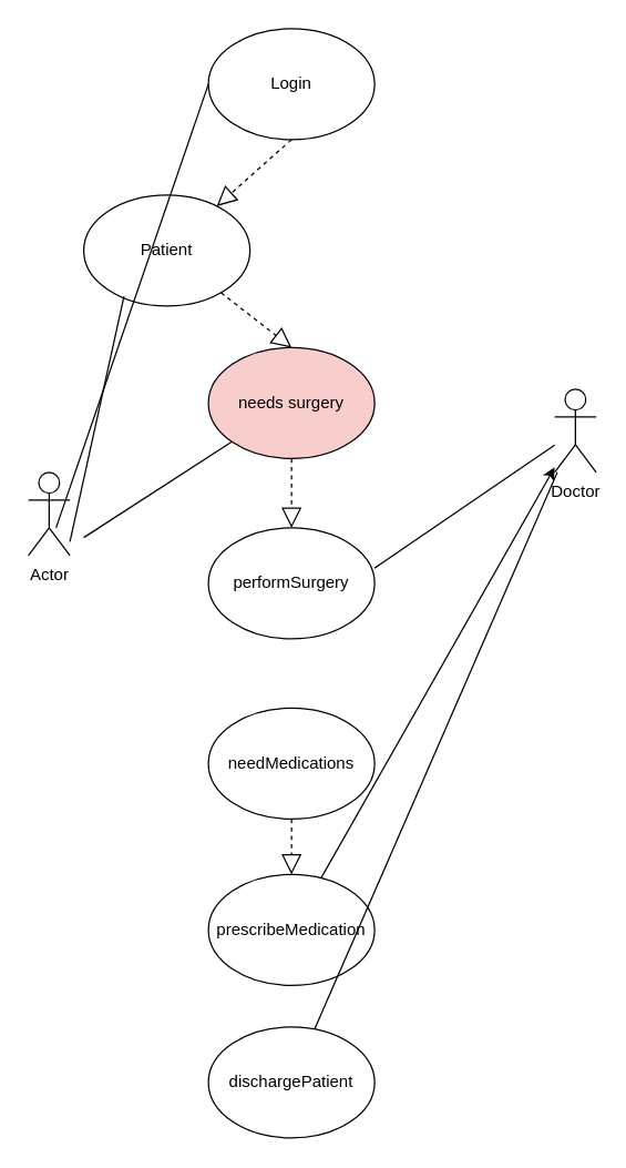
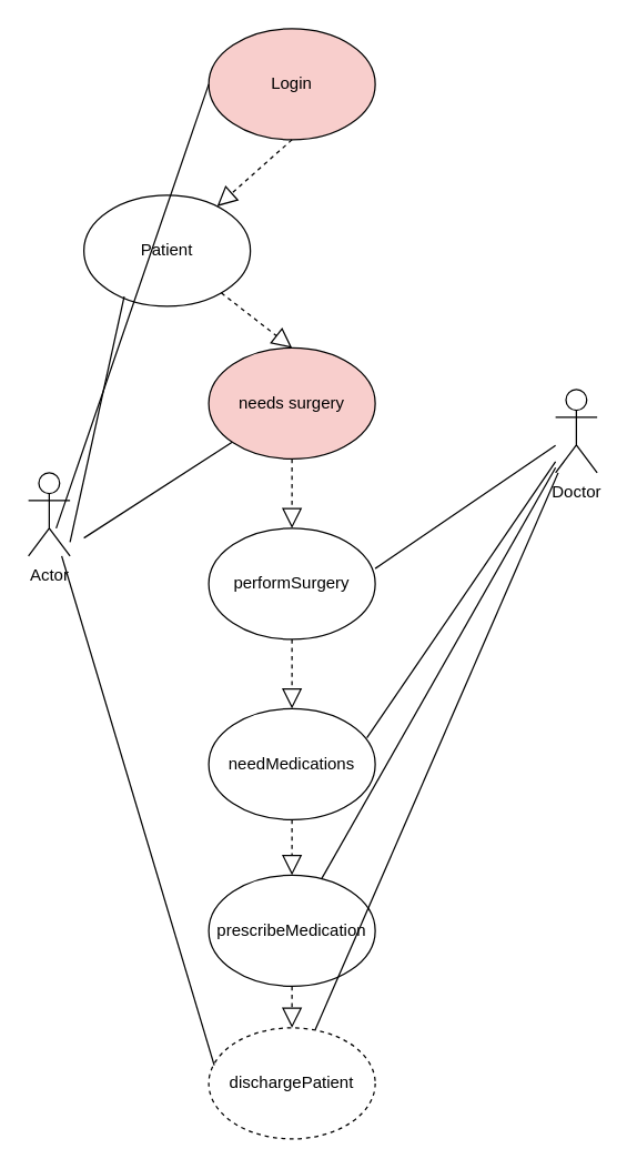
- <mxCell id="3" value="Login" style="ellipse;whiteSpace=wrap;html=1;" vertex="1" parent="1"><mxGeometry x="150" y="20" width="120" height="80" as="geometry" /></mxCell>
+ <mxCell id="3" value="Login" style="ellipse;whiteSpace=wrap;html=1;fillColor=#f8cecc;" vertex="1" parent="1"><mxGeometry x="150" y="20" width="120" height="80" as="geometry" /></mxCell>
- <mxCell id="22" value="" style="endArrow=classic;html=1;rounded=0;" edge="1" parent="1" source="8" target="16"><mxGeometry width="50" height="50" relative="1" as="geometry"><mxPoint x="274" y="541" as="sourcePoint" /><mxPoint x="404" y="386" as="targetPoint" /></mxGeometry></mxCell>
+ <mxCell id="22" value="" style="endArrow=none;html=1;rounded=0;" edge="1" parent="1" source="8" target="16"><mxGeometry width="50" height="50" relative="1" as="geometry"><mxPoint x="274" y="541" as="sourcePoint" /><mxPoint x="404" y="386" as="targetPoint" /></mxGeometry></mxCell>
+ <mxCell id="21" value="" style="endArrow=none;html=1;rounded=0;exitX=0.95;exitY=0.263;exitDx=0;exitDy=0;exitPerimeter=0;" edge="1" parent="1" source="7" target="16"><mxGeometry width="50" height="50" relative="1" as="geometry"><mxPoint x="280" y="419" as="sourcePoint" /><mxPoint x="394" y="376" as="targetPoint" /></mxGeometry></mxCell>
+ <mxCell id="13" value="" style="endArrow=block;dashed=1;endFill=0;endSize=12;html=1;rounded=0;exitX=0.5;exitY=1;exitDx=0;exitDy=0;" edge="1" parent="1" source="6" target="7"><mxGeometry width="160" relative="1" as="geometry"><mxPoint x="220" y="340" as="sourcePoint" /><mxPoint x="220" y="390" as="targetPoint" /></mxGeometry></mxCell>
+ <mxCell id="24" value="" style="endArrow=none;html=1;rounded=0;entryX=0.033;entryY=0.338;entryDx=0;entryDy=0;entryPerimeter=0;" edge="1" parent="1" source="2" target="9"><mxGeometry width="50" height="50" relative="1" as="geometry"><mxPoint x="70" y="397" as="sourcePoint" /><mxPoint x="177" y="328" as="targetPoint" /></mxGeometry></mxCell>
+ <mxCell id="15" value="" style="endArrow=block;dashed=1;endFill=0;endSize=12;html=1;rounded=0;exitX=0.5;exitY=1;exitDx=0;exitDy=0;entryX=0.5;entryY=0;entryDx=0;entryDy=0;" edge="1" parent="1" source="8" target="9"><mxGeometry width="160" relative="1" as="geometry"><mxPoint x="220" y="600" as="sourcePoint" /><mxPoint x="220" y="640" as="targetPoint" /></mxGeometry></mxCell>
- <mxCell id="9" value="dischargePatient" style="ellipse;whiteSpace=wrap;html=1;" vertex="1" parent="1"><mxGeometry x="150" y="740" width="120" height="80" as="geometry" /></mxCell>
+ <mxCell id="9" value="dischargePatient" style="ellipse;whiteSpace=wrap;html=1;dashed=1;" vertex="1" parent="1"><mxGeometry x="150" y="740" width="120" height="80" as="geometry" /></mxCell>
